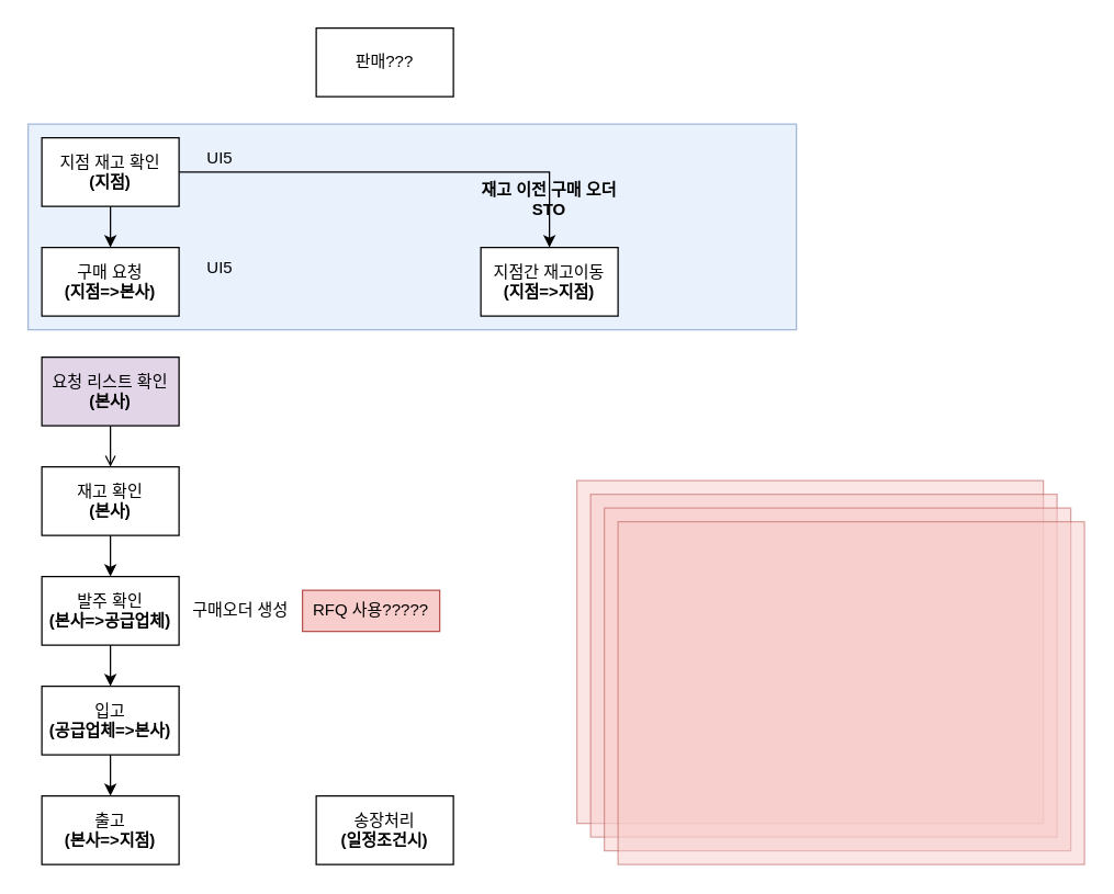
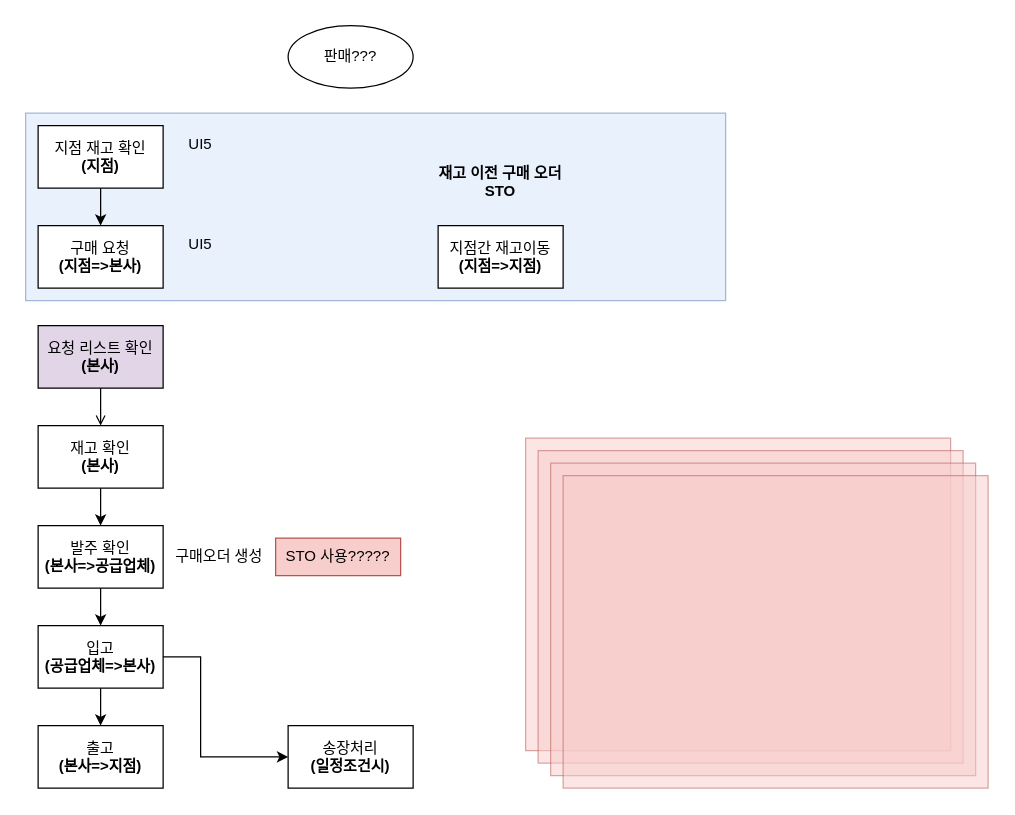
- <mxCell id="25" value="판매???" style="rounded=0;whiteSpace=wrap;html=1;" vertex="1" parent="1"><mxGeometry x="230" y="20" width="100" height="50" as="geometry" /></mxCell>
+ <mxCell id="25" value="판매???" style="ellipse;whiteSpace=wrap;html=1;" vertex="1" parent="1"><mxGeometry x="230" y="20" width="100" height="50" as="geometry" /></mxCell>
- <mxCell id="22" value="" style="endArrow=classic;html=1;rounded=0;exitX=1;exitY=0.5;exitDx=0;exitDy=0;entryX=0.5;entryY=0;entryDx=0;entryDy=0;" edge="1" parent="1" source="19" target="21"><mxGeometry width="50" height="50" relative="1" as="geometry"><mxPoint x="220" y="150" as="sourcePoint" /><mxPoint x="220" y="180" as="targetPoint" /><Array as="points"><mxPoint x="400" y="125" /></Array></mxGeometry></mxCell>
- <mxCell id="16" value="RFQ 사용?????" style="text;html=1;strokeColor=#b85450;fillColor=#f8cecc;align=center;verticalAlign=middle;whiteSpace=wrap;rounded=0;" vertex="1" parent="1"><mxGeometry x="220" y="430" width="100" height="30" as="geometry" /></mxCell>
+ <mxCell id="16" value="STO 사용?????" style="text;html=1;strokeColor=#b85450;fillColor=#f8cecc;align=center;verticalAlign=middle;whiteSpace=wrap;rounded=0;" vertex="1" parent="1"><mxGeometry x="220" y="430" width="100" height="30" as="geometry" /></mxCell>
+ <mxCell id="24" value="" style="endArrow=classic;html=1;rounded=0;exitX=1;exitY=0.5;exitDx=0;exitDy=0;entryX=0;entryY=0.5;entryDx=0;entryDy=0;" edge="1" parent="1" source="13" target="23"><mxGeometry width="50" height="50" relative="1" as="geometry"><mxPoint x="280" y="470" as="sourcePoint" /><mxPoint x="230" y="690" as="targetPoint" /><Array as="points"><mxPoint x="160" y="525" /><mxPoint x="160" y="605" /></Array></mxGeometry></mxCell>
